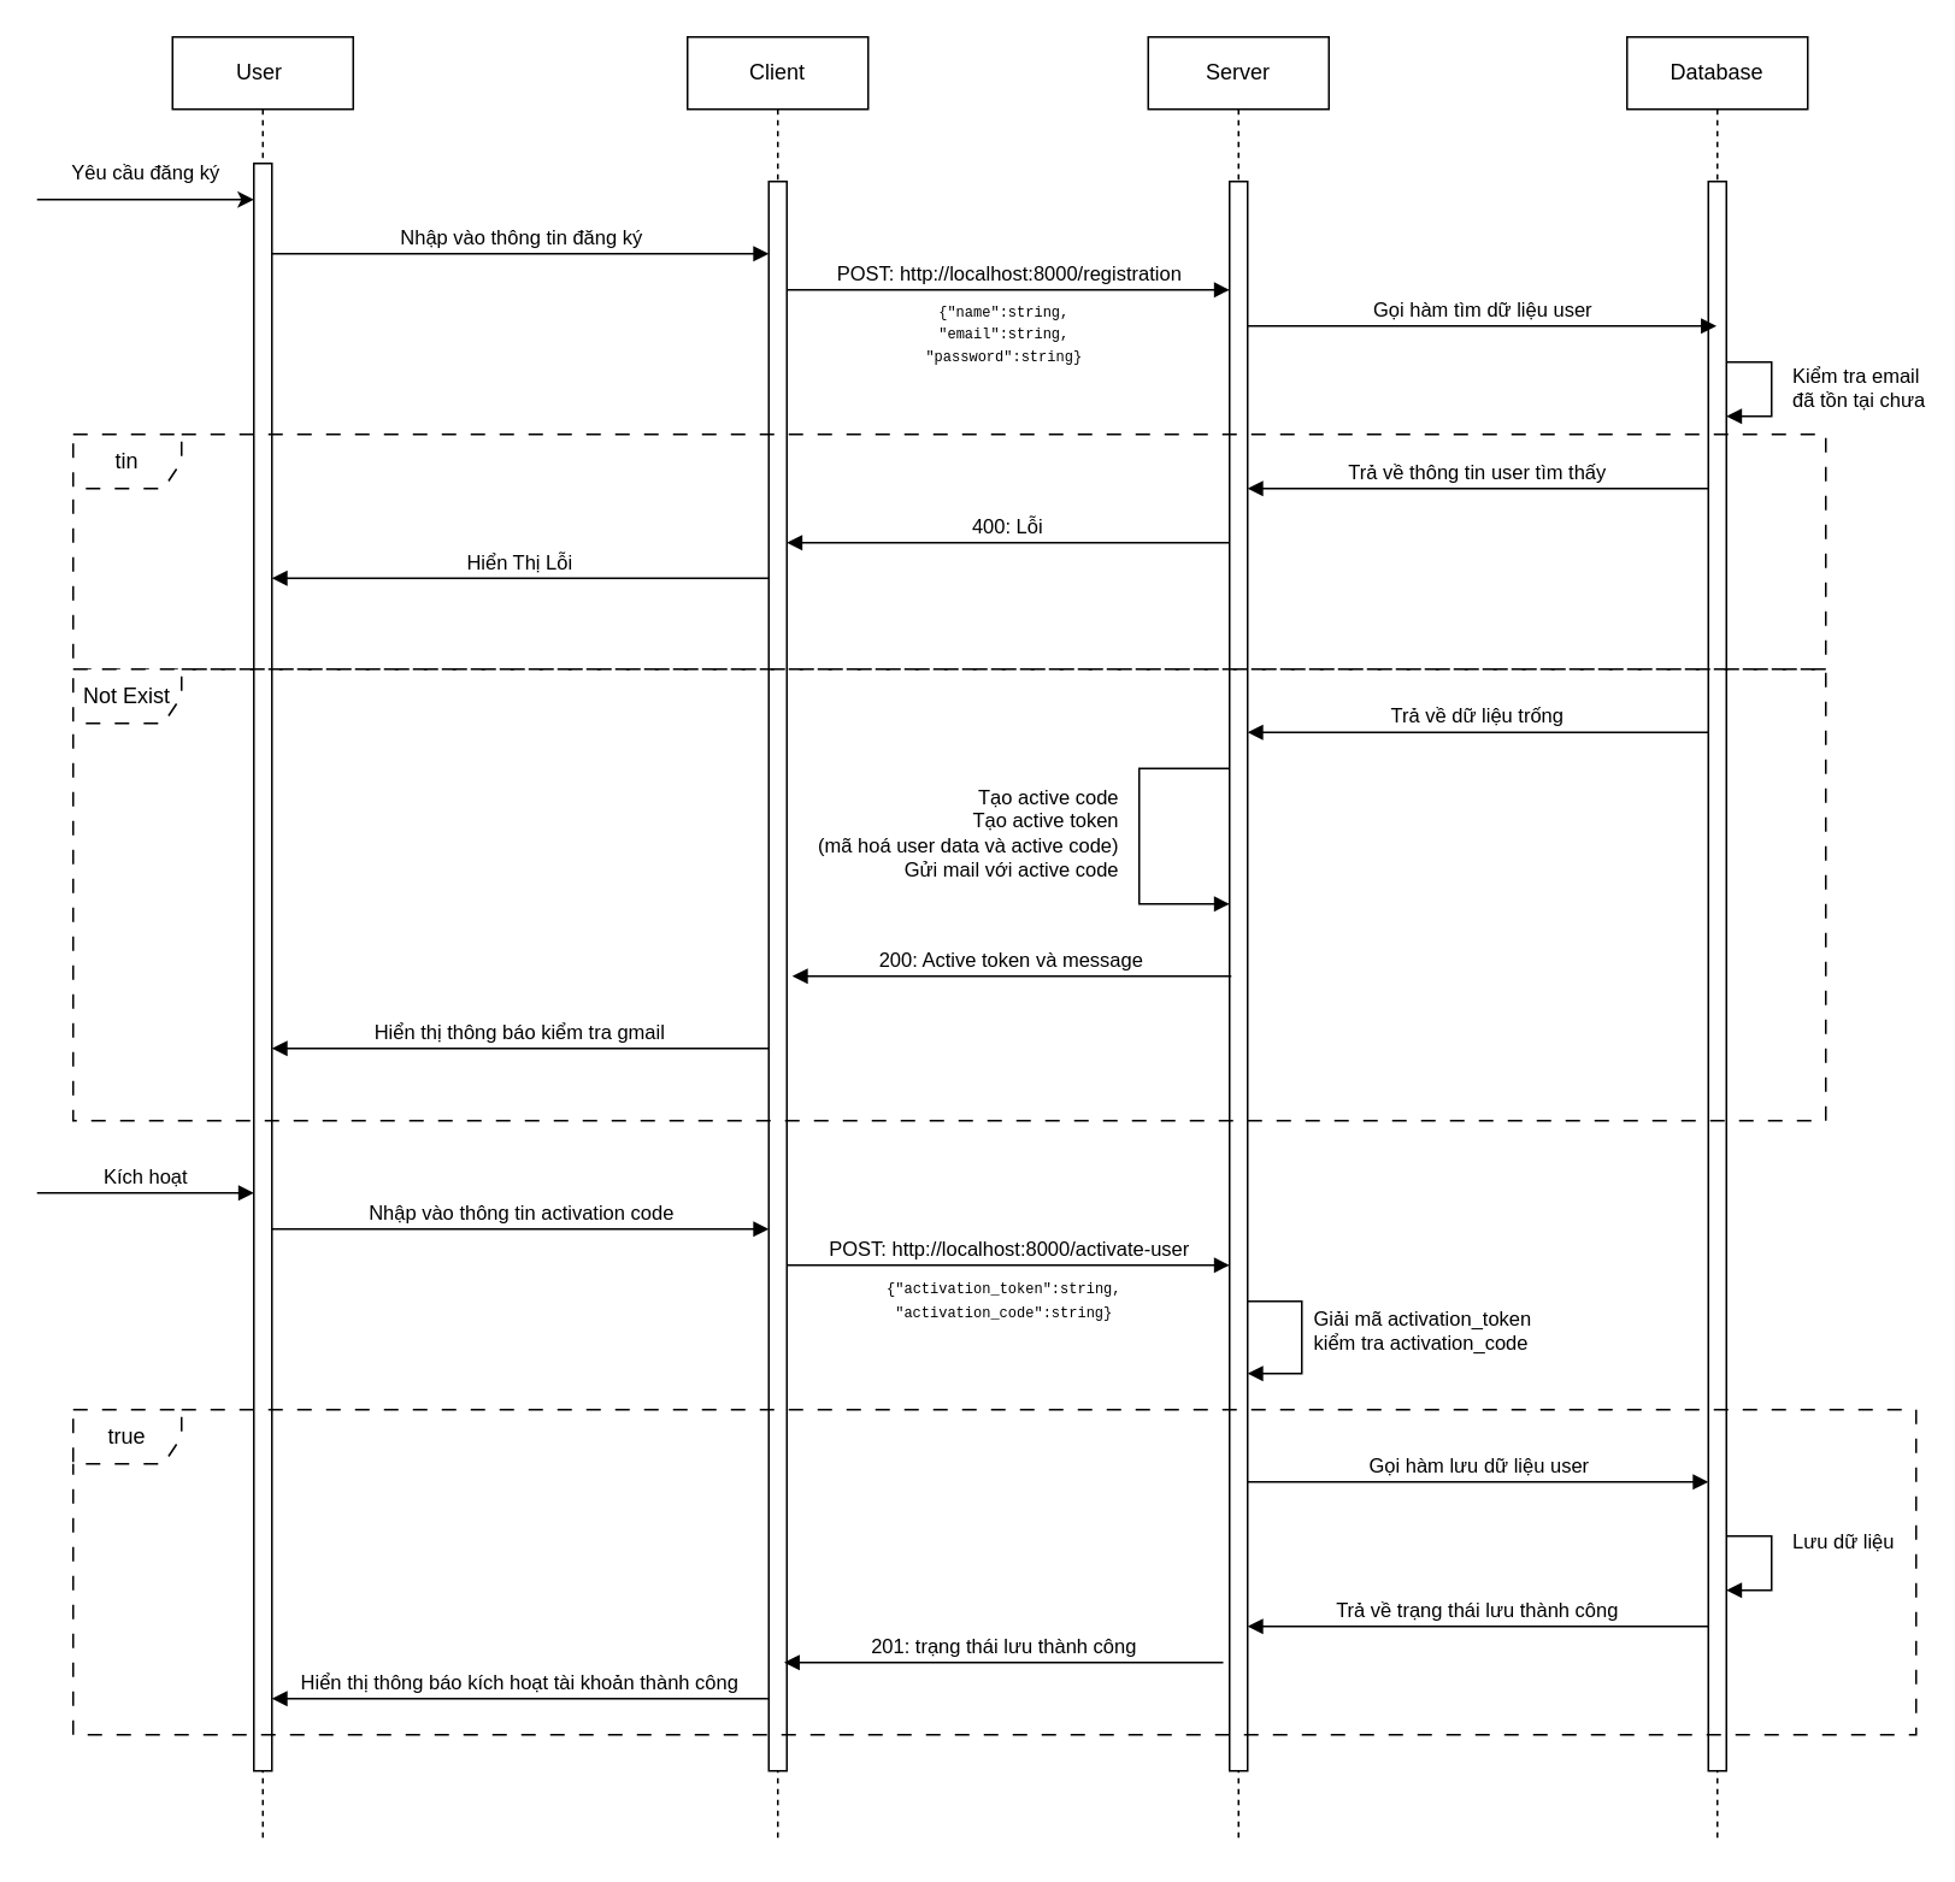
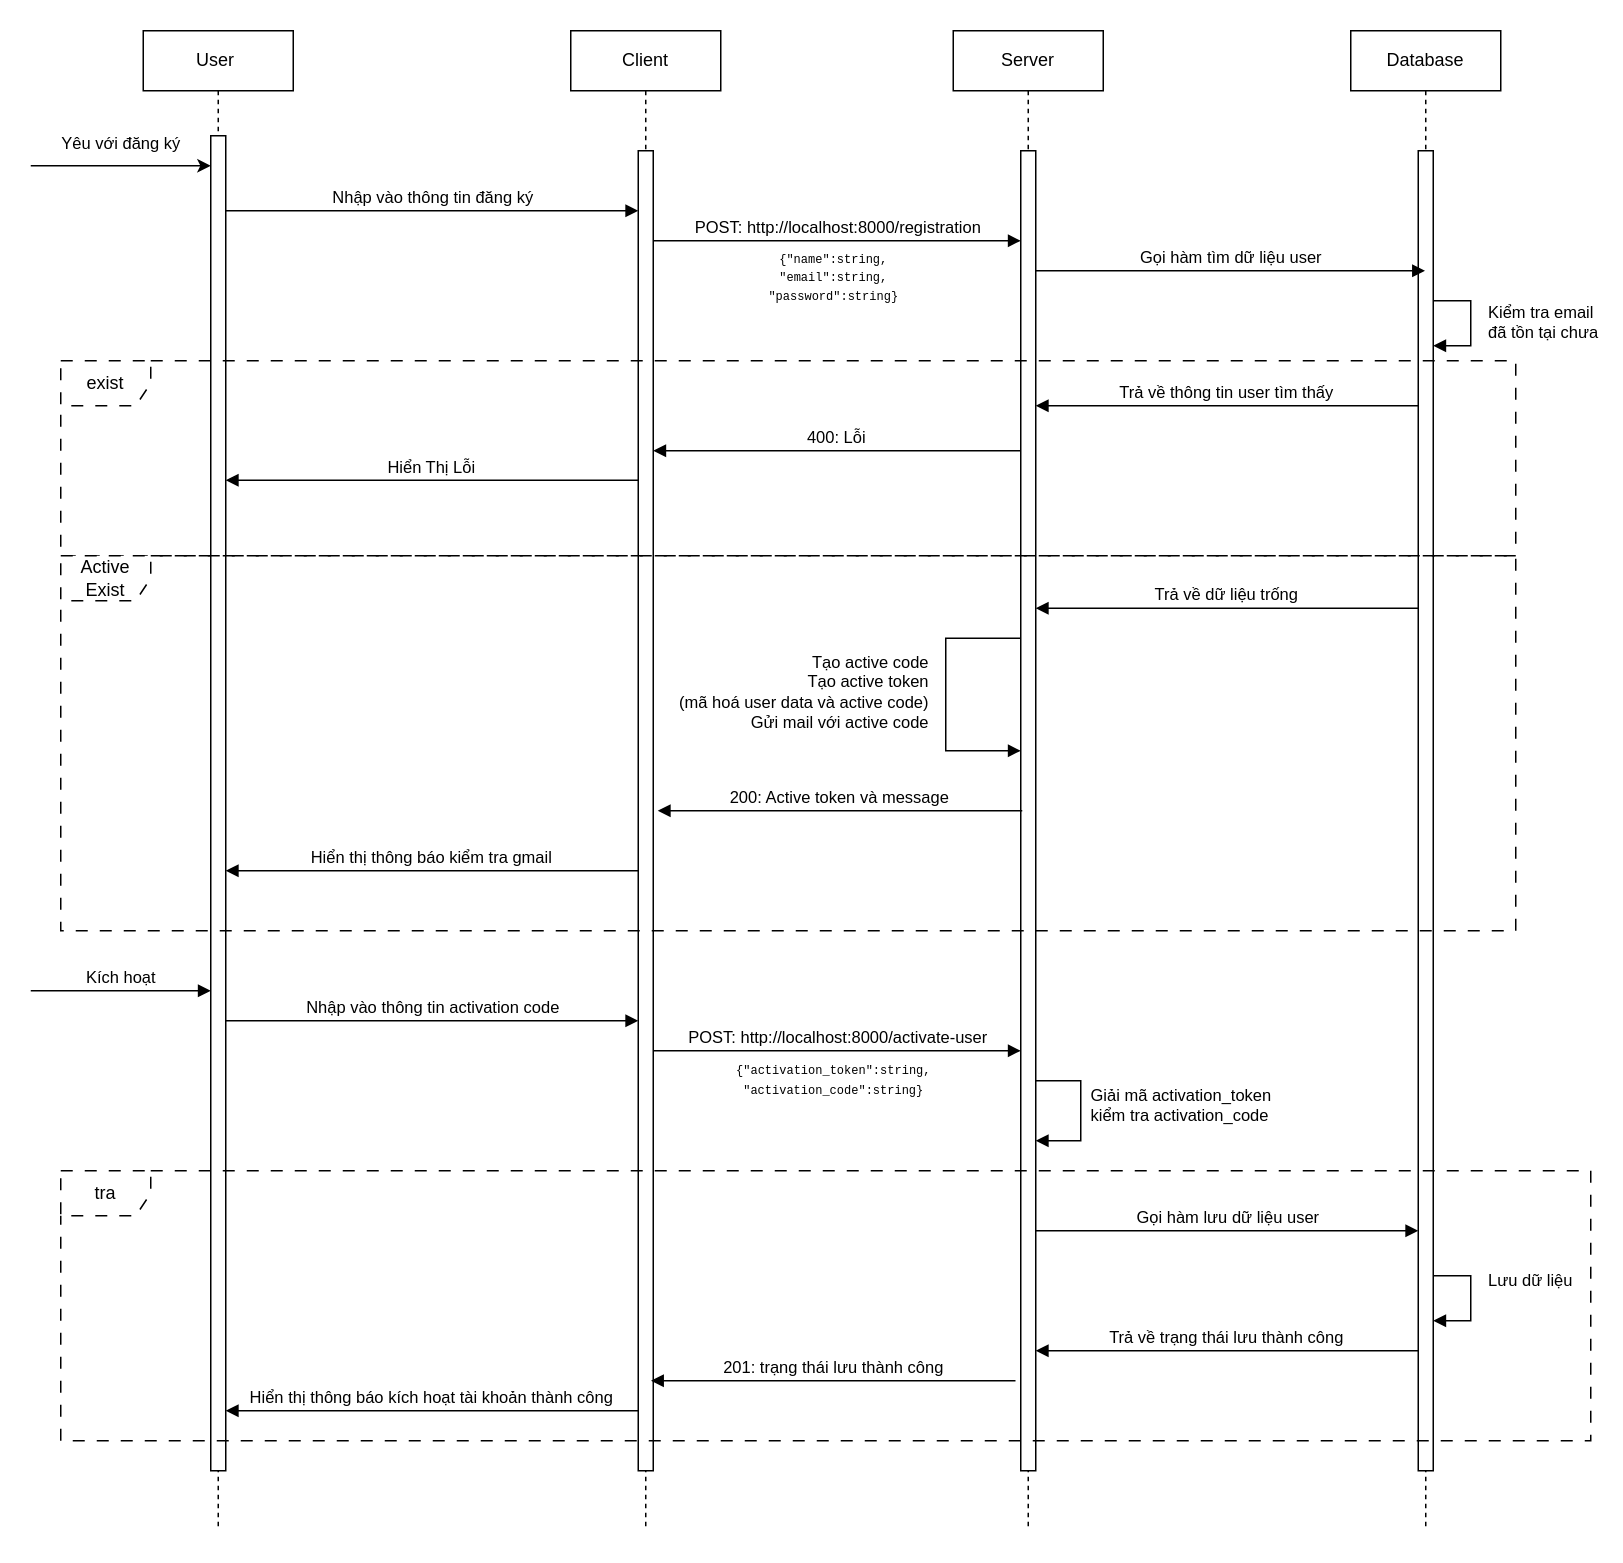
- <mxCell id="12" value="&lt;font style=&quot;font-size: 11px;&quot;&gt;Yêu cầu đăng ký&lt;/font&gt;" style="text;html=1;align=center;verticalAlign=middle;resizable=0;points=[];autosize=1;strokeColor=none;fillColor=none;" parent="1" vertex="1"><mxGeometry x="25" y="80" width="110" height="30" as="geometry" /></mxCell>
+ <mxCell id="12" value="&lt;font style=&quot;font-size: 11px;&quot;&gt;Yêu với đăng ký&lt;/font&gt;" style="text;html=1;align=center;verticalAlign=middle;resizable=0;points=[];autosize=1;strokeColor=none;fillColor=none;" parent="1" vertex="1"><mxGeometry x="25" y="80" width="110" height="30" as="geometry" /></mxCell>
- <mxCell id="19" value="tin" style="shape=umlFrame;whiteSpace=wrap;html=1;pointerEvents=0;dashed=1;dashPattern=8 8;" parent="1" vertex="1"><mxGeometry x="40" y="240" width="970" height="130" as="geometry" /></mxCell>
+ <mxCell id="19" value="exist" style="shape=umlFrame;whiteSpace=wrap;html=1;pointerEvents=0;dashed=1;dashPattern=8 8;" parent="1" vertex="1"><mxGeometry x="40" y="240" width="970" height="130" as="geometry" /></mxCell>
- <mxCell id="23" value="Not Exist" style="shape=umlFrame;whiteSpace=wrap;html=1;pointerEvents=0;dashed=1;dashPattern=8 8;" parent="1" vertex="1"><mxGeometry x="40" y="370" width="970" height="250" as="geometry" /></mxCell>
+ <mxCell id="23" value="Active Exist" style="shape=umlFrame;whiteSpace=wrap;html=1;pointerEvents=0;dashed=1;dashPattern=8 8;" parent="1" vertex="1"><mxGeometry x="40" y="370" width="970" height="250" as="geometry" /></mxCell>
- <mxCell id="36" value="true" style="shape=umlFrame;whiteSpace=wrap;html=1;pointerEvents=0;dashed=1;dashPattern=8 8;" parent="1" vertex="1"><mxGeometry x="40" y="780" width="1020" height="180" as="geometry" /></mxCell>
+ <mxCell id="36" value="tra" style="shape=umlFrame;whiteSpace=wrap;html=1;pointerEvents=0;dashed=1;dashPattern=8 8;" parent="1" vertex="1"><mxGeometry x="40" y="780" width="1020" height="180" as="geometry" /></mxCell>
